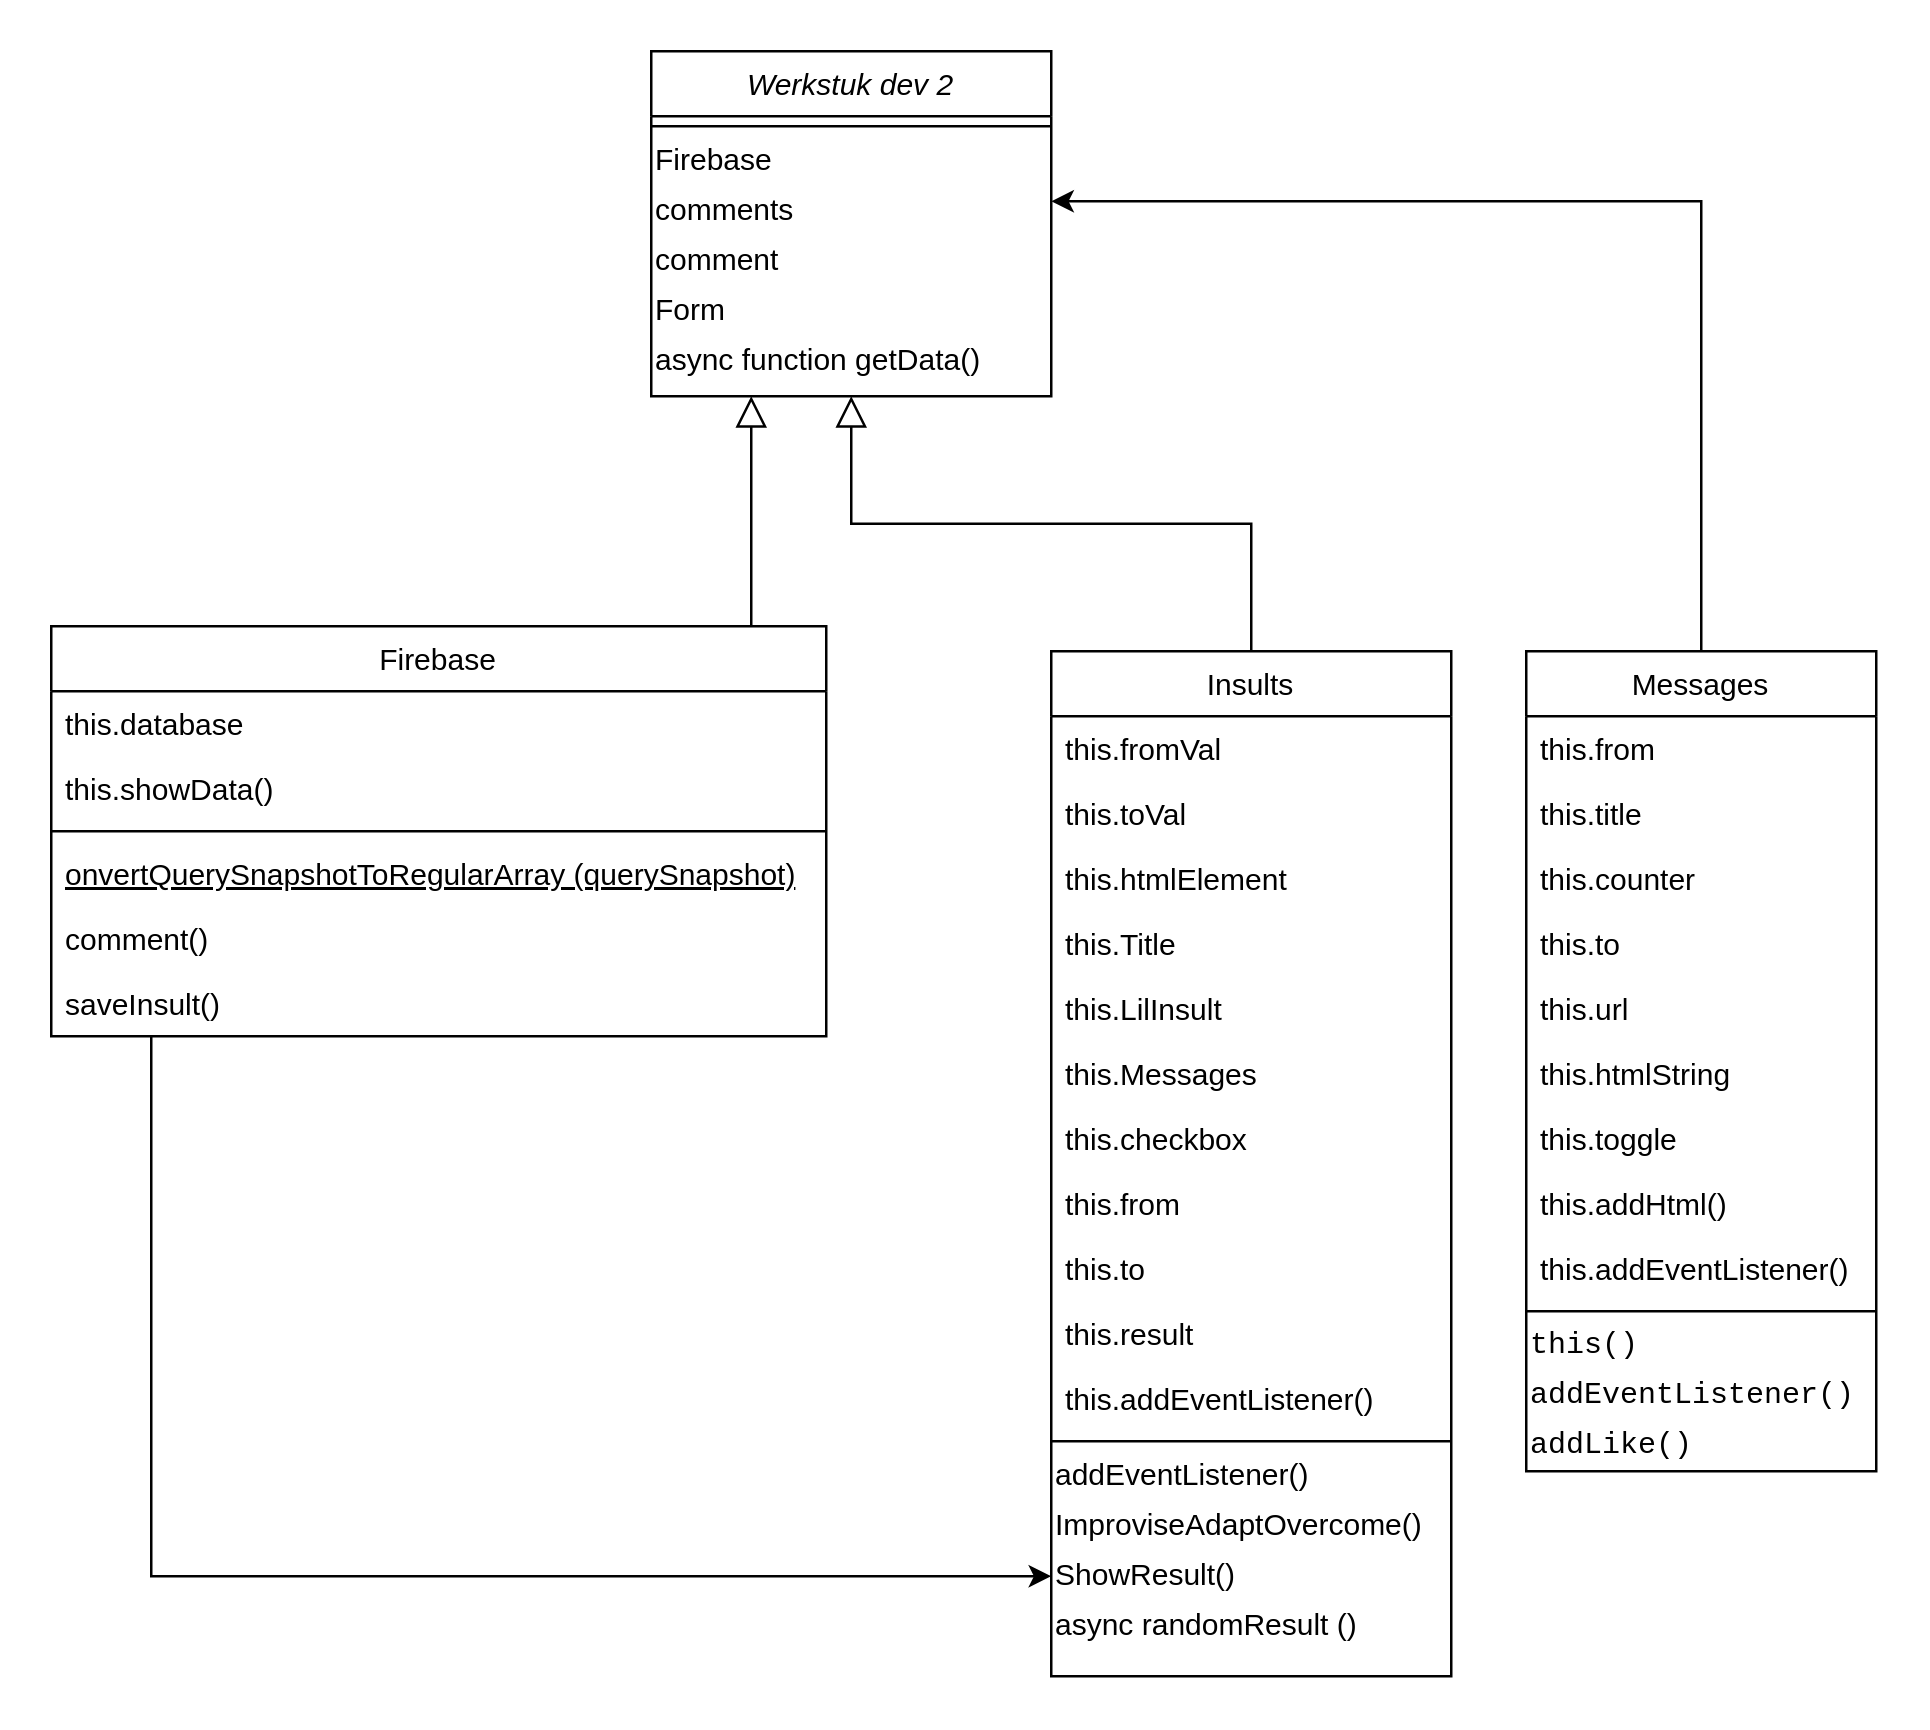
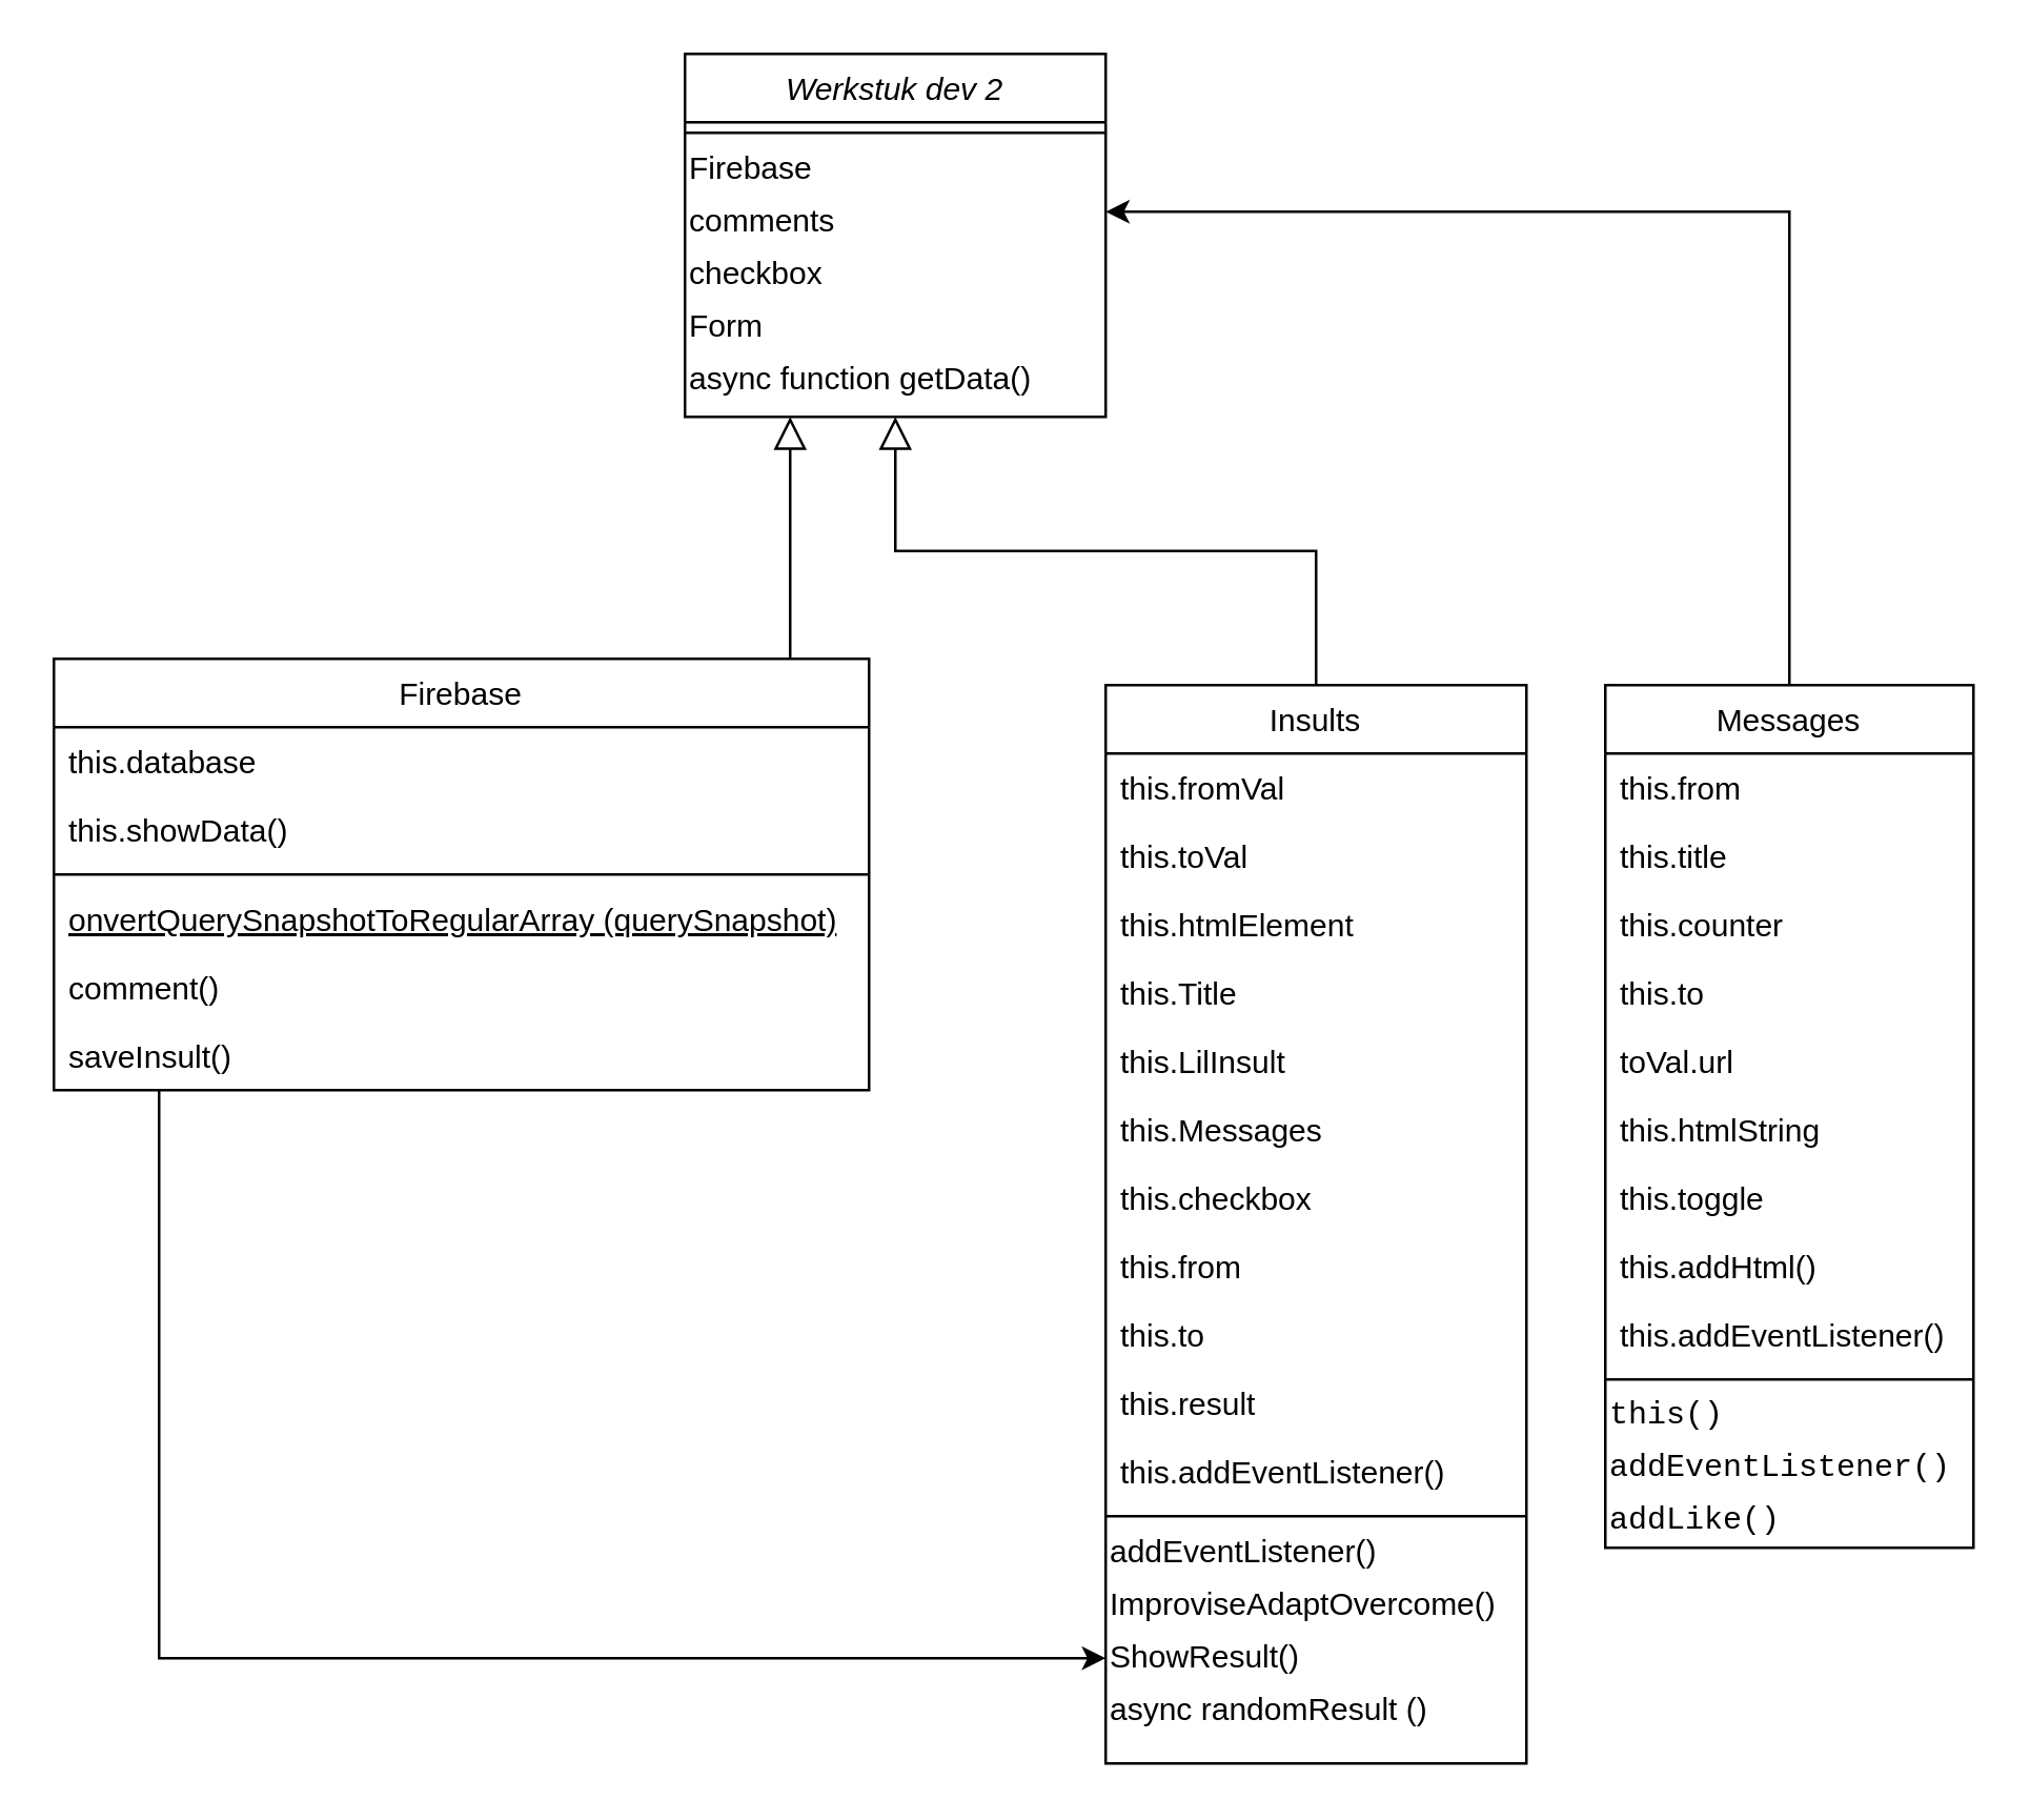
- <mxCell id="8" value="comment" style="text;html=1;align=left;verticalAlign=middle;resizable=0;points=[];autosize=1;" vertex="1" parent="4"><mxGeometry y="74" width="160" height="20" as="geometry" /></mxCell>
+ <mxCell id="8" value="checkbox" style="text;html=1;align=left;verticalAlign=middle;resizable=0;points=[];autosize=1;" vertex="1" parent="4"><mxGeometry y="74" width="160" height="20" as="geometry" /></mxCell>
- <mxCell id="41" value="this.url&#10;" style="text;align=left;verticalAlign=top;spacingLeft=4;spacingRight=4;overflow=hidden;rotatable=0;points=[[0,0.5],[1,0.5]];portConstraint=eastwest;fontColor=#000000;" vertex="1" parent="36"><mxGeometry y="130" width="140" height="26" as="geometry" /></mxCell>
+ <mxCell id="41" value="toVal.url&#10;" style="text;align=left;verticalAlign=top;spacingLeft=4;spacingRight=4;overflow=hidden;rotatable=0;points=[[0,0.5],[1,0.5]];portConstraint=eastwest;fontColor=#000000;" vertex="1" parent="36"><mxGeometry y="130" width="140" height="26" as="geometry" /></mxCell>
